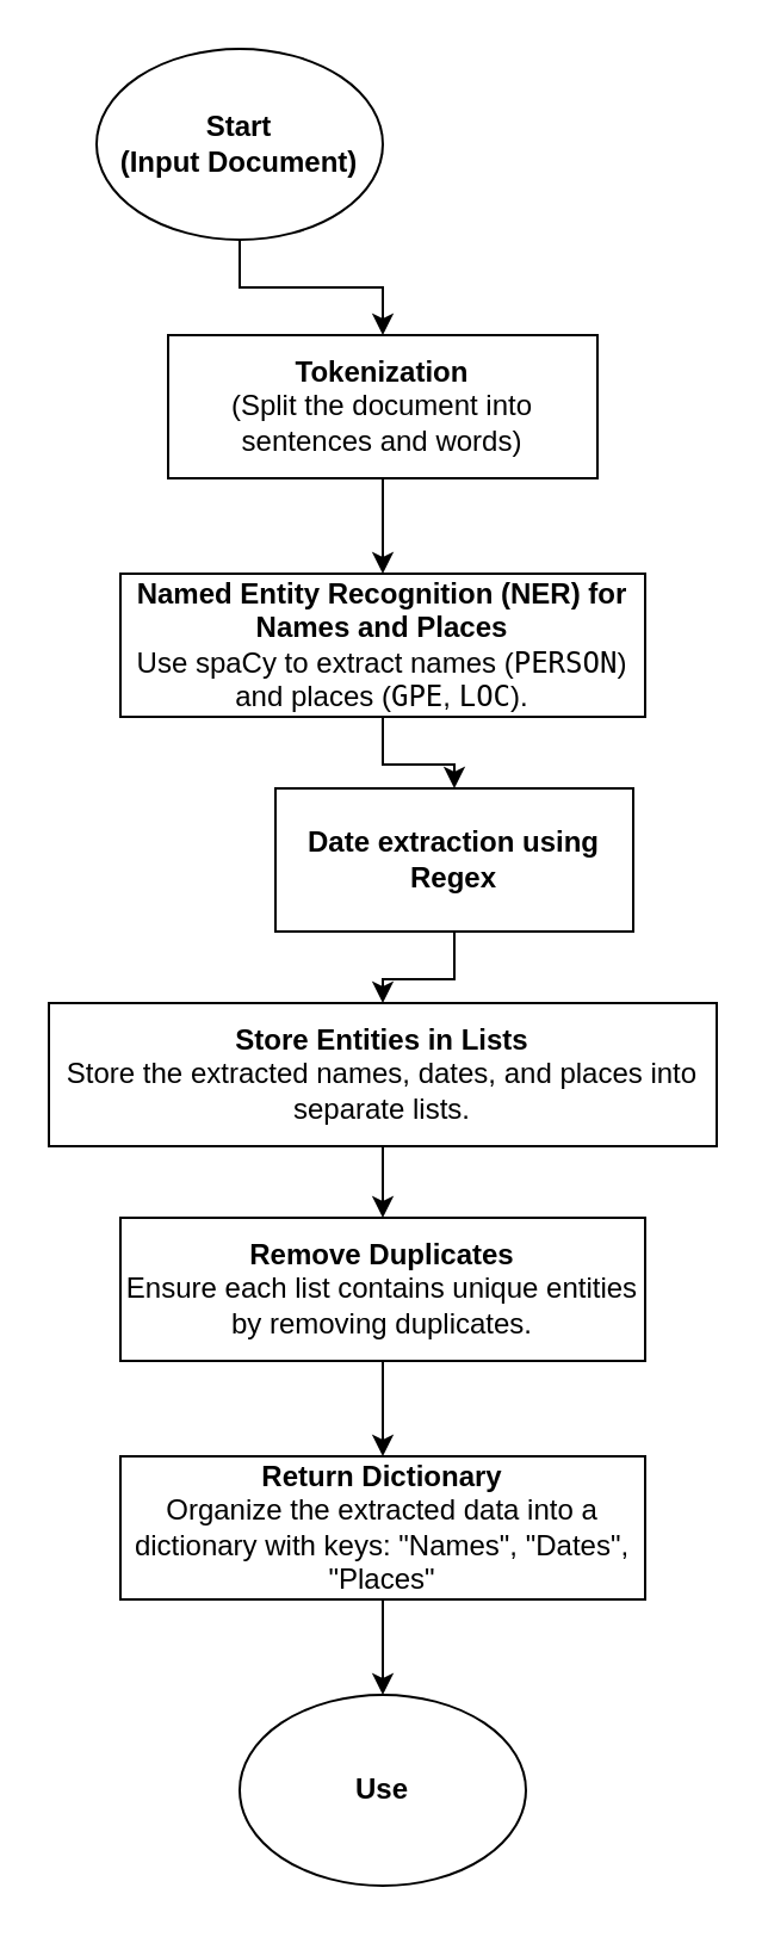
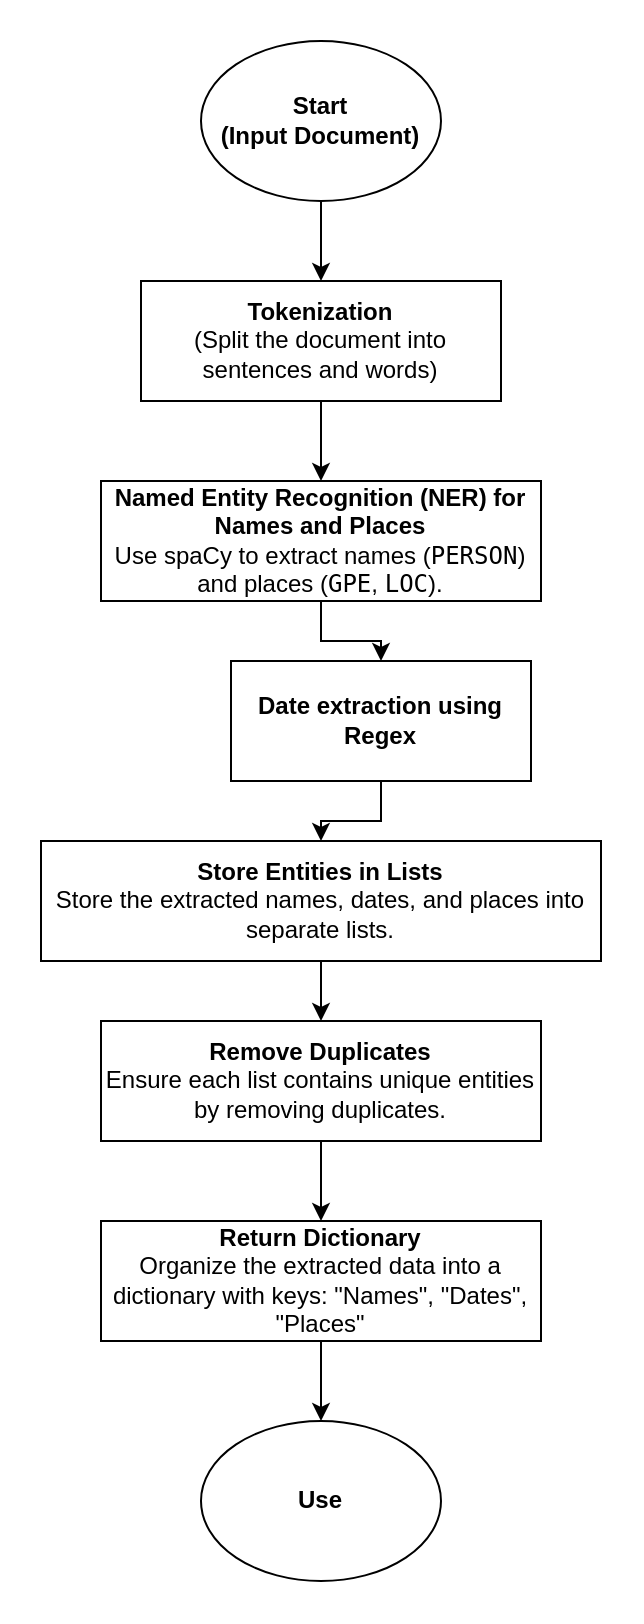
- <mxCell id="3" value="&lt;b&gt;Start&lt;br&gt;(Input Document)&lt;/b&gt;" style="ellipse;whiteSpace=wrap;html=1;" vertex="1" parent="1"><mxGeometry x="40" y="20" width="120" height="80" as="geometry" /></mxCell>
+ <mxCell id="3" value="&lt;b&gt;Start&lt;br&gt;(Input Document)&lt;/b&gt;" style="ellipse;whiteSpace=wrap;html=1;" vertex="1" parent="1"><mxGeometry x="100" y="20" width="120" height="80" as="geometry" /></mxCell>
